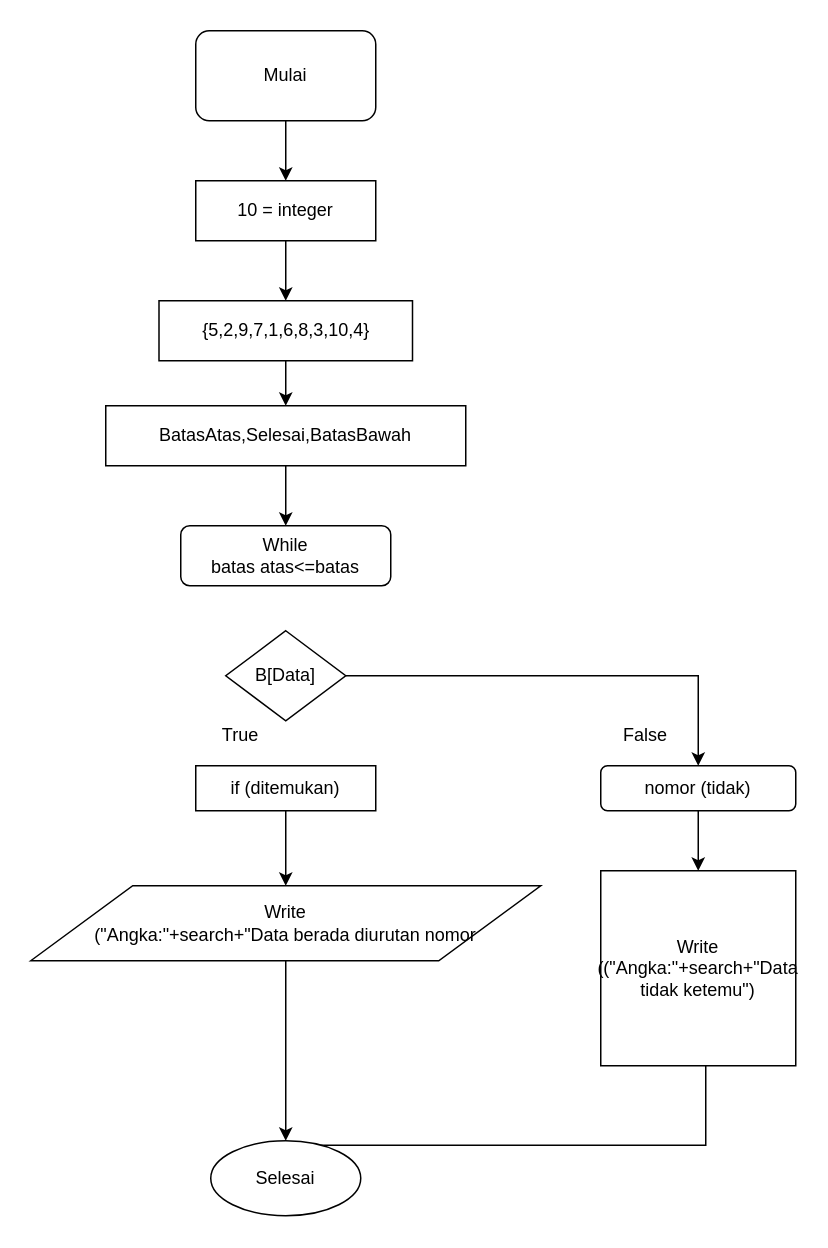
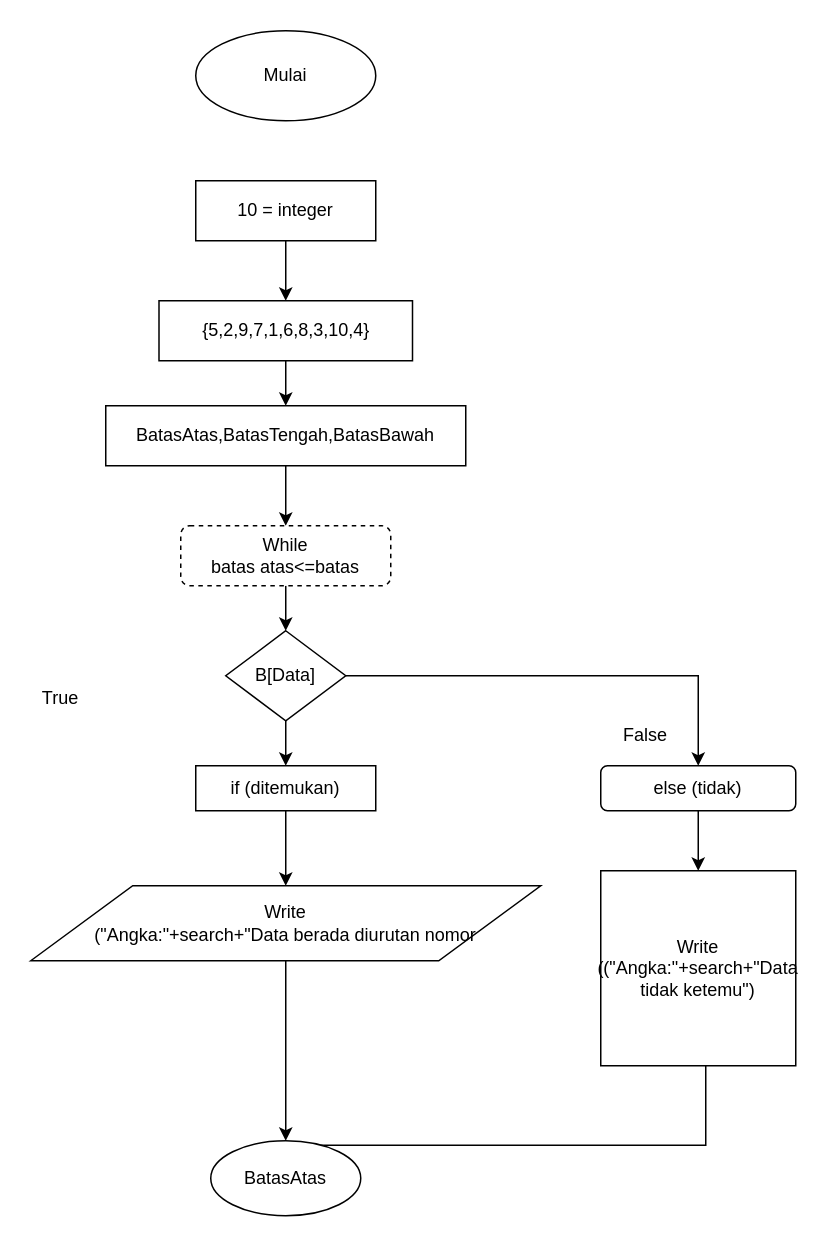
- <mxCell id="3" value="Mulai" style="whiteSpace=wrap;html=1;rounded=1;" vertex="1" parent="1"><mxGeometry x="130" y="20" width="120" height="60" as="geometry" /></mxCell>
+ <mxCell id="3" value="Mulai" style="ellipse;whiteSpace=wrap;html=1;" vertex="1" parent="1"><mxGeometry x="130" y="20" width="120" height="60" as="geometry" /></mxCell>
- <mxCell id="2" style="edgeStyle=orthogonalEdgeStyle;rounded=0;orthogonalLoop=1;jettySize=auto;html=1;" edge="1" parent="1" source="3" target="5"><mxGeometry relative="1" as="geometry"><mxPoint x="190" y="110" as="targetPoint" /></mxGeometry></mxCell>
- <mxCell id="9" value="BatasAtas,Selesai,BatasBawah" style="rounded=0;whiteSpace=wrap;html=1;" vertex="1" parent="1"><mxGeometry x="70" y="270" width="240" height="40" as="geometry" /></mxCell>
+ <mxCell id="9" value="BatasAtas,BatasTengah,BatasBawah" style="rounded=0;whiteSpace=wrap;html=1;" vertex="1" parent="1"><mxGeometry x="70" y="270" width="240" height="40" as="geometry" /></mxCell>
- <mxCell id="11" value="While&lt;br&gt;batas atas&amp;lt;=batas" style="rounded=1;whiteSpace=wrap;html=1;" vertex="1" parent="1"><mxGeometry x="120" y="350" width="140" height="40" as="geometry" /></mxCell>
+ <mxCell id="11" value="While&lt;br&gt;batas atas&amp;lt;=batas" style="rounded=1;whiteSpace=wrap;html=1;dashed=1;" vertex="1" parent="1"><mxGeometry x="120" y="350" width="140" height="40" as="geometry" /></mxCell>
+ <mxCell id="10" style="edgeStyle=orthogonalEdgeStyle;rounded=0;orthogonalLoop=1;jettySize=auto;html=1;" edge="1" parent="1" source="11" target="14"><mxGeometry relative="1" as="geometry"><mxPoint x="190" y="420" as="targetPoint" /></mxGeometry></mxCell>
- <mxCell id="23" value="True" style="text;html=1;strokeColor=none;fillColor=none;align=center;verticalAlign=middle;whiteSpace=wrap;rounded=0;" vertex="1" parent="1"><mxGeometry x="140" y="480" width="40" height="20" as="geometry" /></mxCell>
+ <mxCell id="23" value="True" style="text;html=1;strokeColor=none;fillColor=none;align=center;verticalAlign=middle;whiteSpace=wrap;rounded=0;" vertex="1" parent="1"><mxGeometry x="20" y="455" width="40" height="20" as="geometry" /></mxCell>
+ <mxCell id="12" style="edgeStyle=orthogonalEdgeStyle;rounded=0;orthogonalLoop=1;jettySize=auto;html=1;" edge="1" parent="1" source="14" target="16"><mxGeometry relative="1" as="geometry"><mxPoint x="190" y="510" as="targetPoint" /></mxGeometry></mxCell>
- <mxCell id="18" value="nomor (tidak)" style="rounded=1;whiteSpace=wrap;html=1;" vertex="1" parent="1"><mxGeometry x="400" y="510" width="130" height="30" as="geometry" /></mxCell>
+ <mxCell id="18" value="else (tidak)" style="rounded=1;whiteSpace=wrap;html=1;" vertex="1" parent="1"><mxGeometry x="400" y="510" width="130" height="30" as="geometry" /></mxCell>
- <mxCell id="25" value="Selesai" style="ellipse;whiteSpace=wrap;html=1;" vertex="1" parent="1"><mxGeometry x="140" y="760" width="100" height="50" as="geometry" /></mxCell>
+ <mxCell id="25" value="BatasAtas" style="ellipse;whiteSpace=wrap;html=1;" vertex="1" parent="1"><mxGeometry x="140" y="760" width="100" height="50" as="geometry" /></mxCell>
